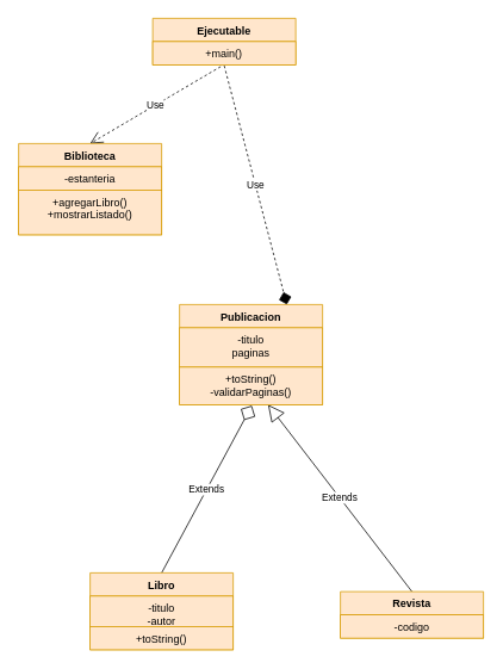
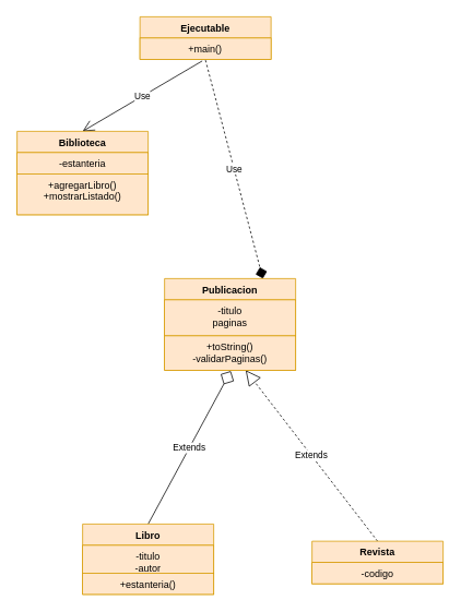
- <mxCell id="3" value="Use" style="endArrow=open;endSize=12;dashed=1;html=1;entryX=0.5;entryY=0;entryDx=0;entryDy=0;exitX=0.475;exitY=1.077;exitDx=0;exitDy=0;exitPerimeter=0;" parent="1" source="7" target="8" edge="1"><mxGeometry width="160" relative="1" as="geometry"><mxPoint x="160" y="170" as="sourcePoint" /><mxPoint x="140" y="320" as="targetPoint" /></mxGeometry></mxCell>
+ <mxCell id="3" value="Use" style="endArrow=open;endSize=12;dashed=0;html=1;entryX=0.5;entryY=0;entryDx=0;entryDy=0;exitX=0.475;exitY=1.077;exitDx=0;exitDy=0;exitPerimeter=0;" parent="1" source="7" target="8" edge="1"><mxGeometry width="160" relative="1" as="geometry"><mxPoint x="160" y="170" as="sourcePoint" /><mxPoint x="140" y="320" as="targetPoint" /></mxGeometry></mxCell>
- <mxCell id="5" value="Extends" style="endArrow=block;endSize=16;endFill=0;html=1;exitX=0.5;exitY=0;exitDx=0;exitDy=0;entryX=0.619;entryY=1;entryDx=0;entryDy=0;entryPerimeter=0;" parent="1" source="14" target="18" edge="1"><mxGeometry width="160" relative="1" as="geometry"><mxPoint x="260" y="540" as="sourcePoint" /><mxPoint x="310" y="460" as="targetPoint" /></mxGeometry></mxCell>
+ <mxCell id="5" value="Extends" style="endArrow=block;endSize=16;endFill=0;html=1;exitX=0.5;exitY=0;exitDx=0;exitDy=0;entryX=0.619;entryY=1;entryDx=0;entryDy=0;entryPerimeter=0;dashed=1;" parent="1" source="14" target="18" edge="1"><mxGeometry width="160" relative="1" as="geometry"><mxPoint x="260" y="540" as="sourcePoint" /><mxPoint x="310" y="460" as="targetPoint" /></mxGeometry></mxCell>
- <mxCell id="13" value="+toString()" style="text;strokeColor=#d79b00;fillColor=#ffe6cc;align=center;verticalAlign=top;spacingLeft=4;spacingRight=4;overflow=hidden;rotatable=0;points=[[0,0.5],[1,0.5]];portConstraint=eastwest;" parent="11" vertex="1"><mxGeometry y="60" width="160" height="26" as="geometry" /></mxCell>
+ <mxCell id="13" value="+estanteria()" style="text;strokeColor=#d79b00;fillColor=#ffe6cc;align=center;verticalAlign=top;spacingLeft=4;spacingRight=4;overflow=hidden;rotatable=0;points=[[0,0.5],[1,0.5]];portConstraint=eastwest;" parent="11" vertex="1"><mxGeometry y="60" width="160" height="26" as="geometry" /></mxCell>
